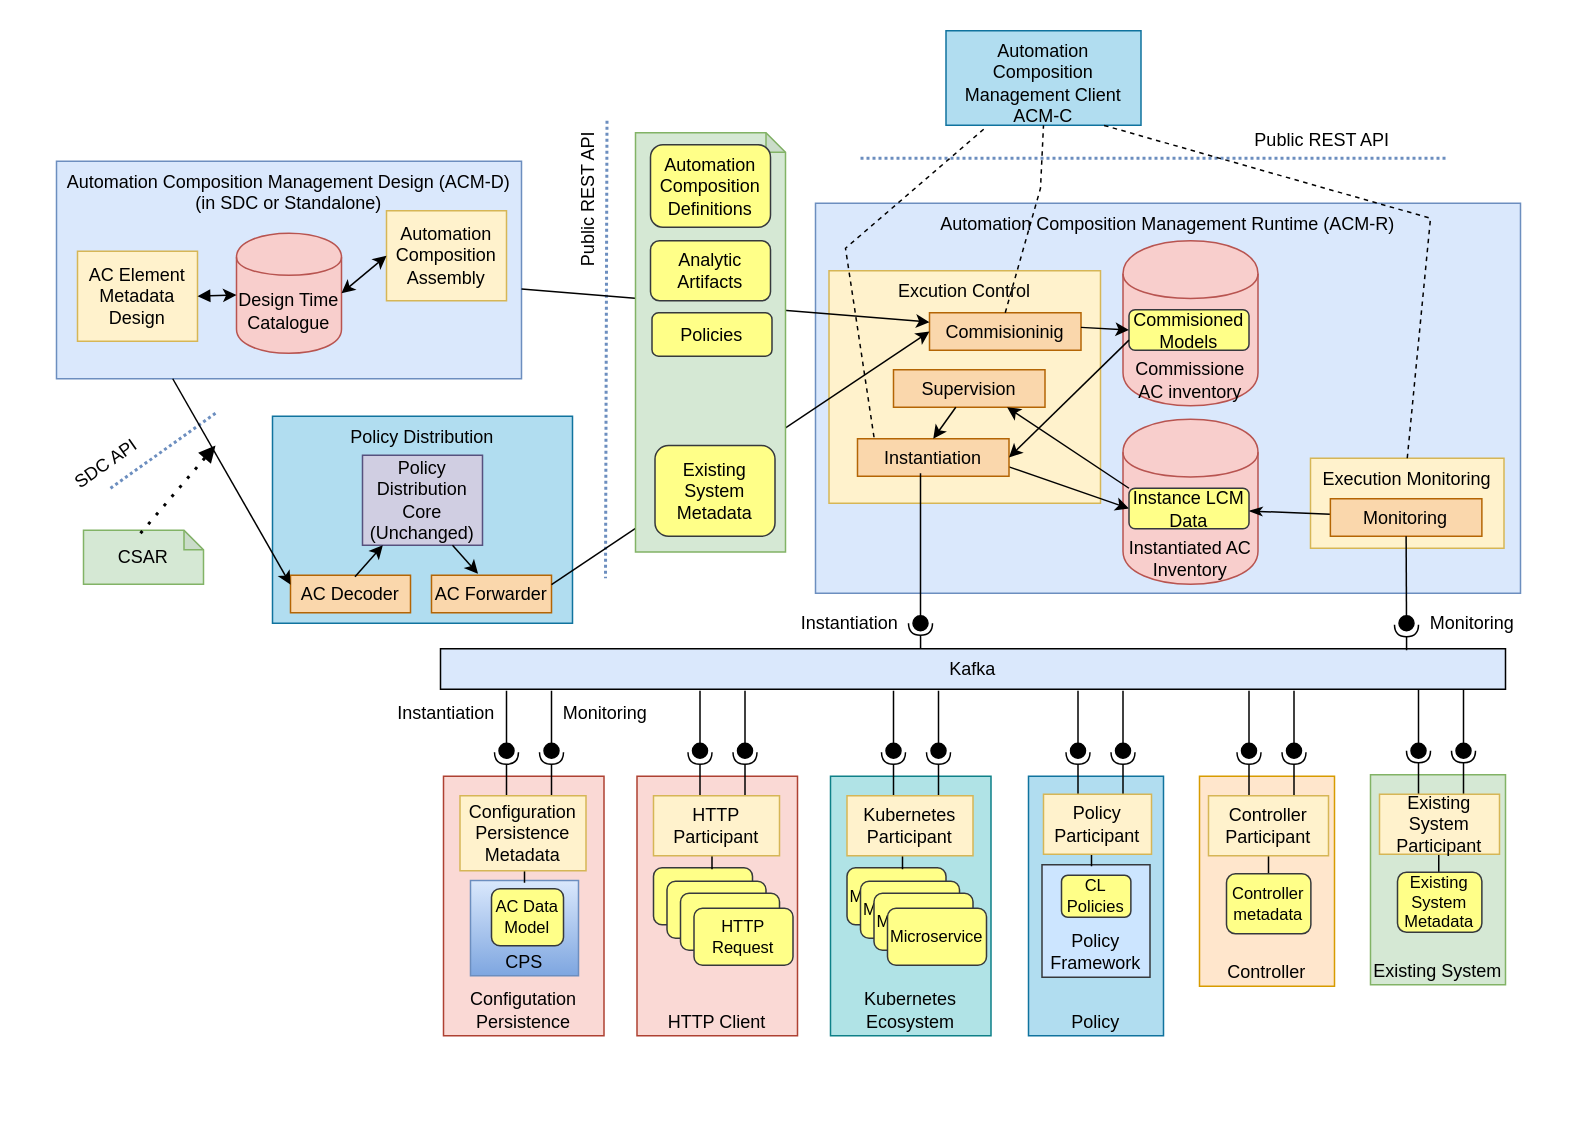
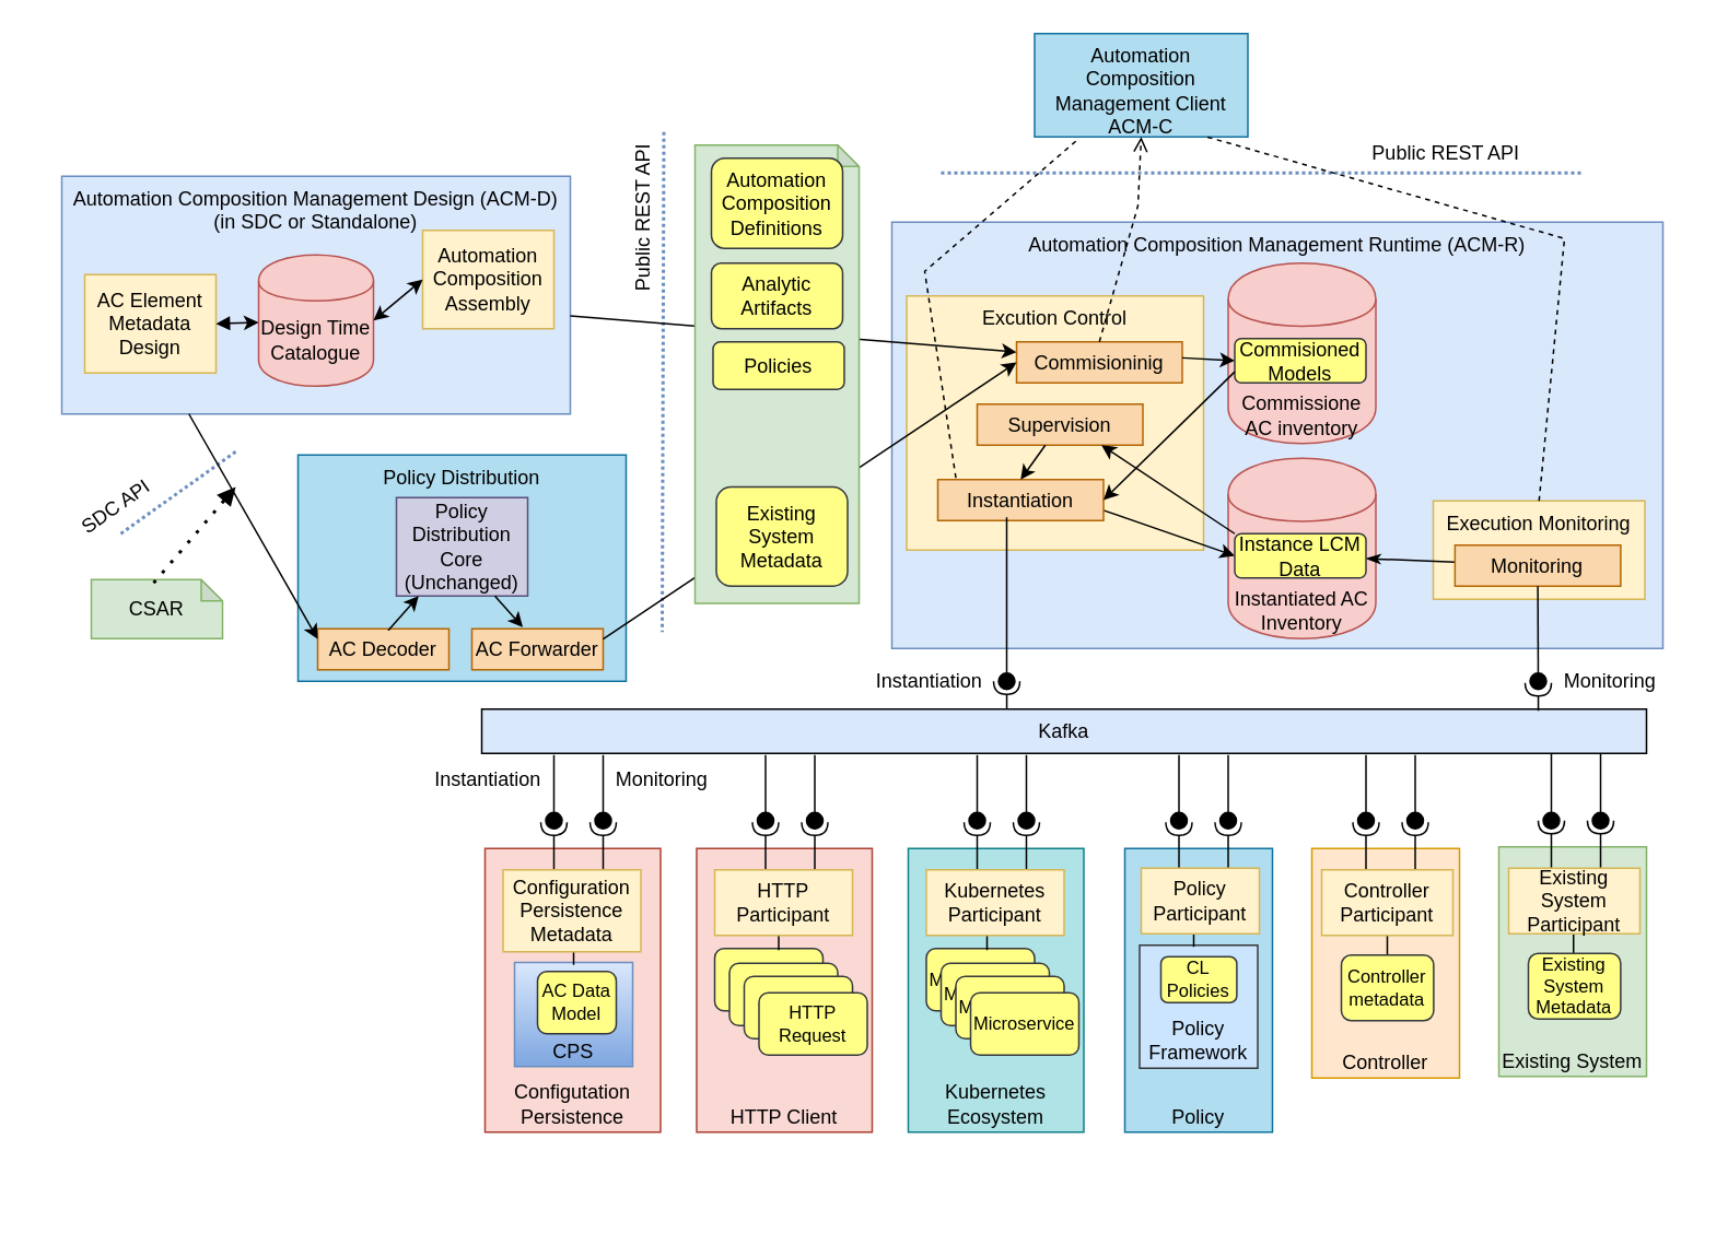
- <mxCell id="102" value="" style="endArrow=none;dashed=1;html=1;rounded=0;strokeColor=#000000;fontColor=#5AA9E6;fillColor=#FFE45E;entryX=0.5;entryY=1;entryDx=0;entryDy=0;endSize=7;startSize=7;exitX=0.5;exitY=0;exitDx=0;exitDy=0;" edge="1" parent="1" source="28" target="17"><mxGeometry width="50" height="50" relative="1" as="geometry"><mxPoint x="948" y="315" as="sourcePoint" /><mxPoint x="745" y="93" as="targetPoint" /><Array as="points"><mxPoint x="693" y="125" /></Array></mxGeometry></mxCell>
+ <mxCell id="102" value="" style="endArrow=open;dashed=1;html=1;rounded=0;strokeColor=#000000;fontColor=#5AA9E6;fillColor=#FFE45E;entryX=0.5;entryY=1;entryDx=0;entryDy=0;endSize=7;startSize=7;exitX=0.5;exitY=0;exitDx=0;exitDy=0;" edge="1" parent="1" source="28" target="17"><mxGeometry width="50" height="50" relative="1" as="geometry"><mxPoint x="948" y="315" as="sourcePoint" /><mxPoint x="745" y="93" as="targetPoint" /><Array as="points"><mxPoint x="693" y="125" /></Array></mxGeometry></mxCell>
